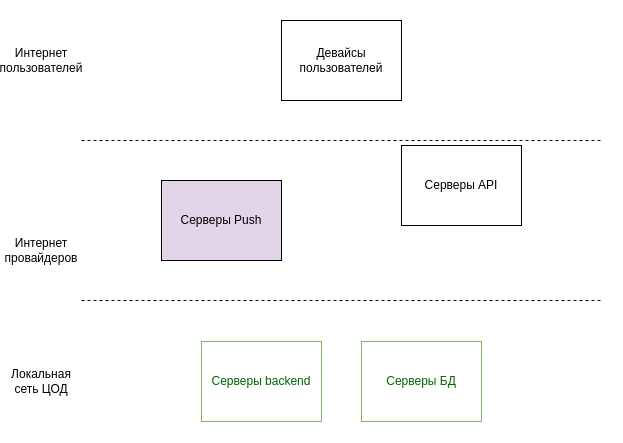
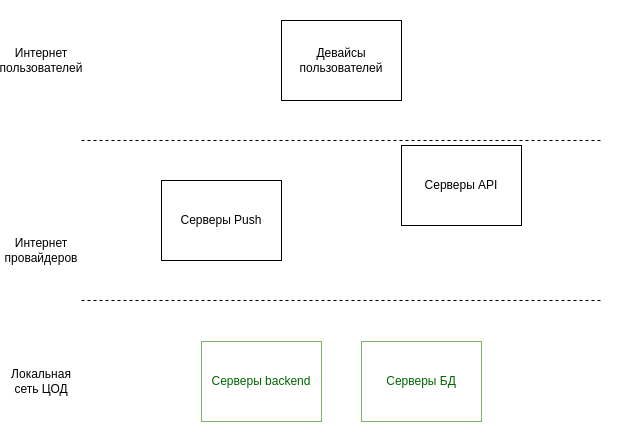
- <mxCell id="3" value="Серверы Push" style="rounded=0;whiteSpace=wrap;html=1;fillColor=#e1d5e7;" parent="1" vertex="1"><mxGeometry x="160" y="180" width="120" height="80" as="geometry" /></mxCell>
+ <mxCell id="3" value="Серверы Push" style="rounded=0;whiteSpace=wrap;html=1;" parent="1" vertex="1"><mxGeometry x="160" y="180" width="120" height="80" as="geometry" /></mxCell>
